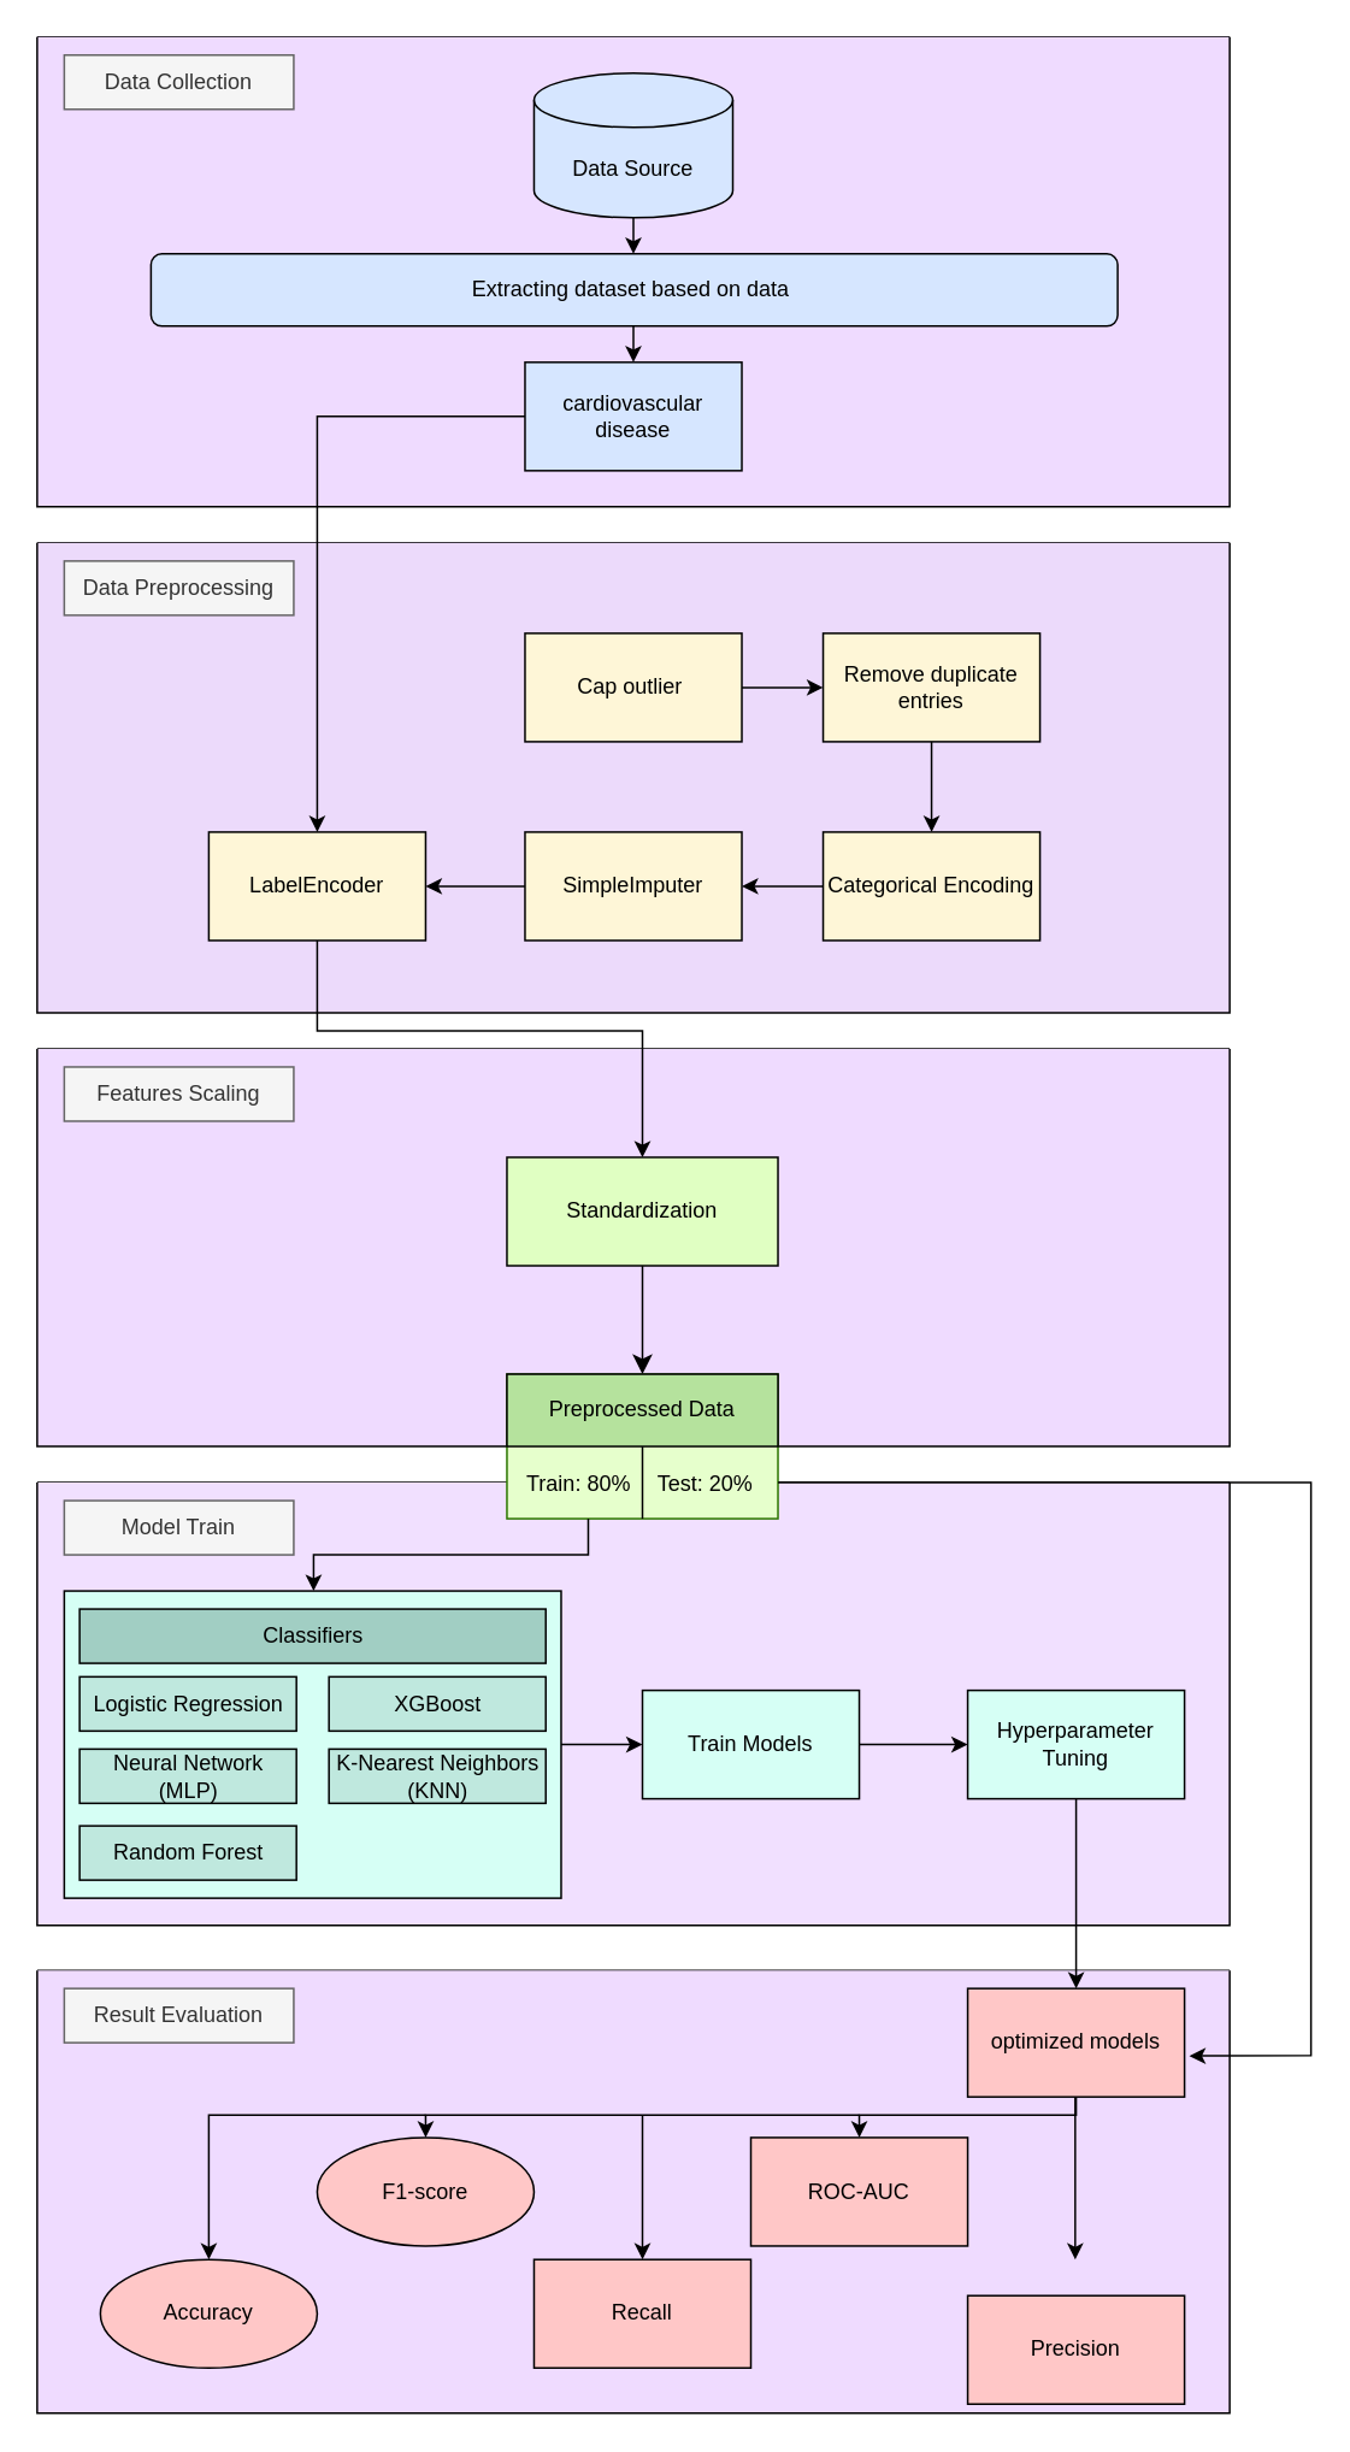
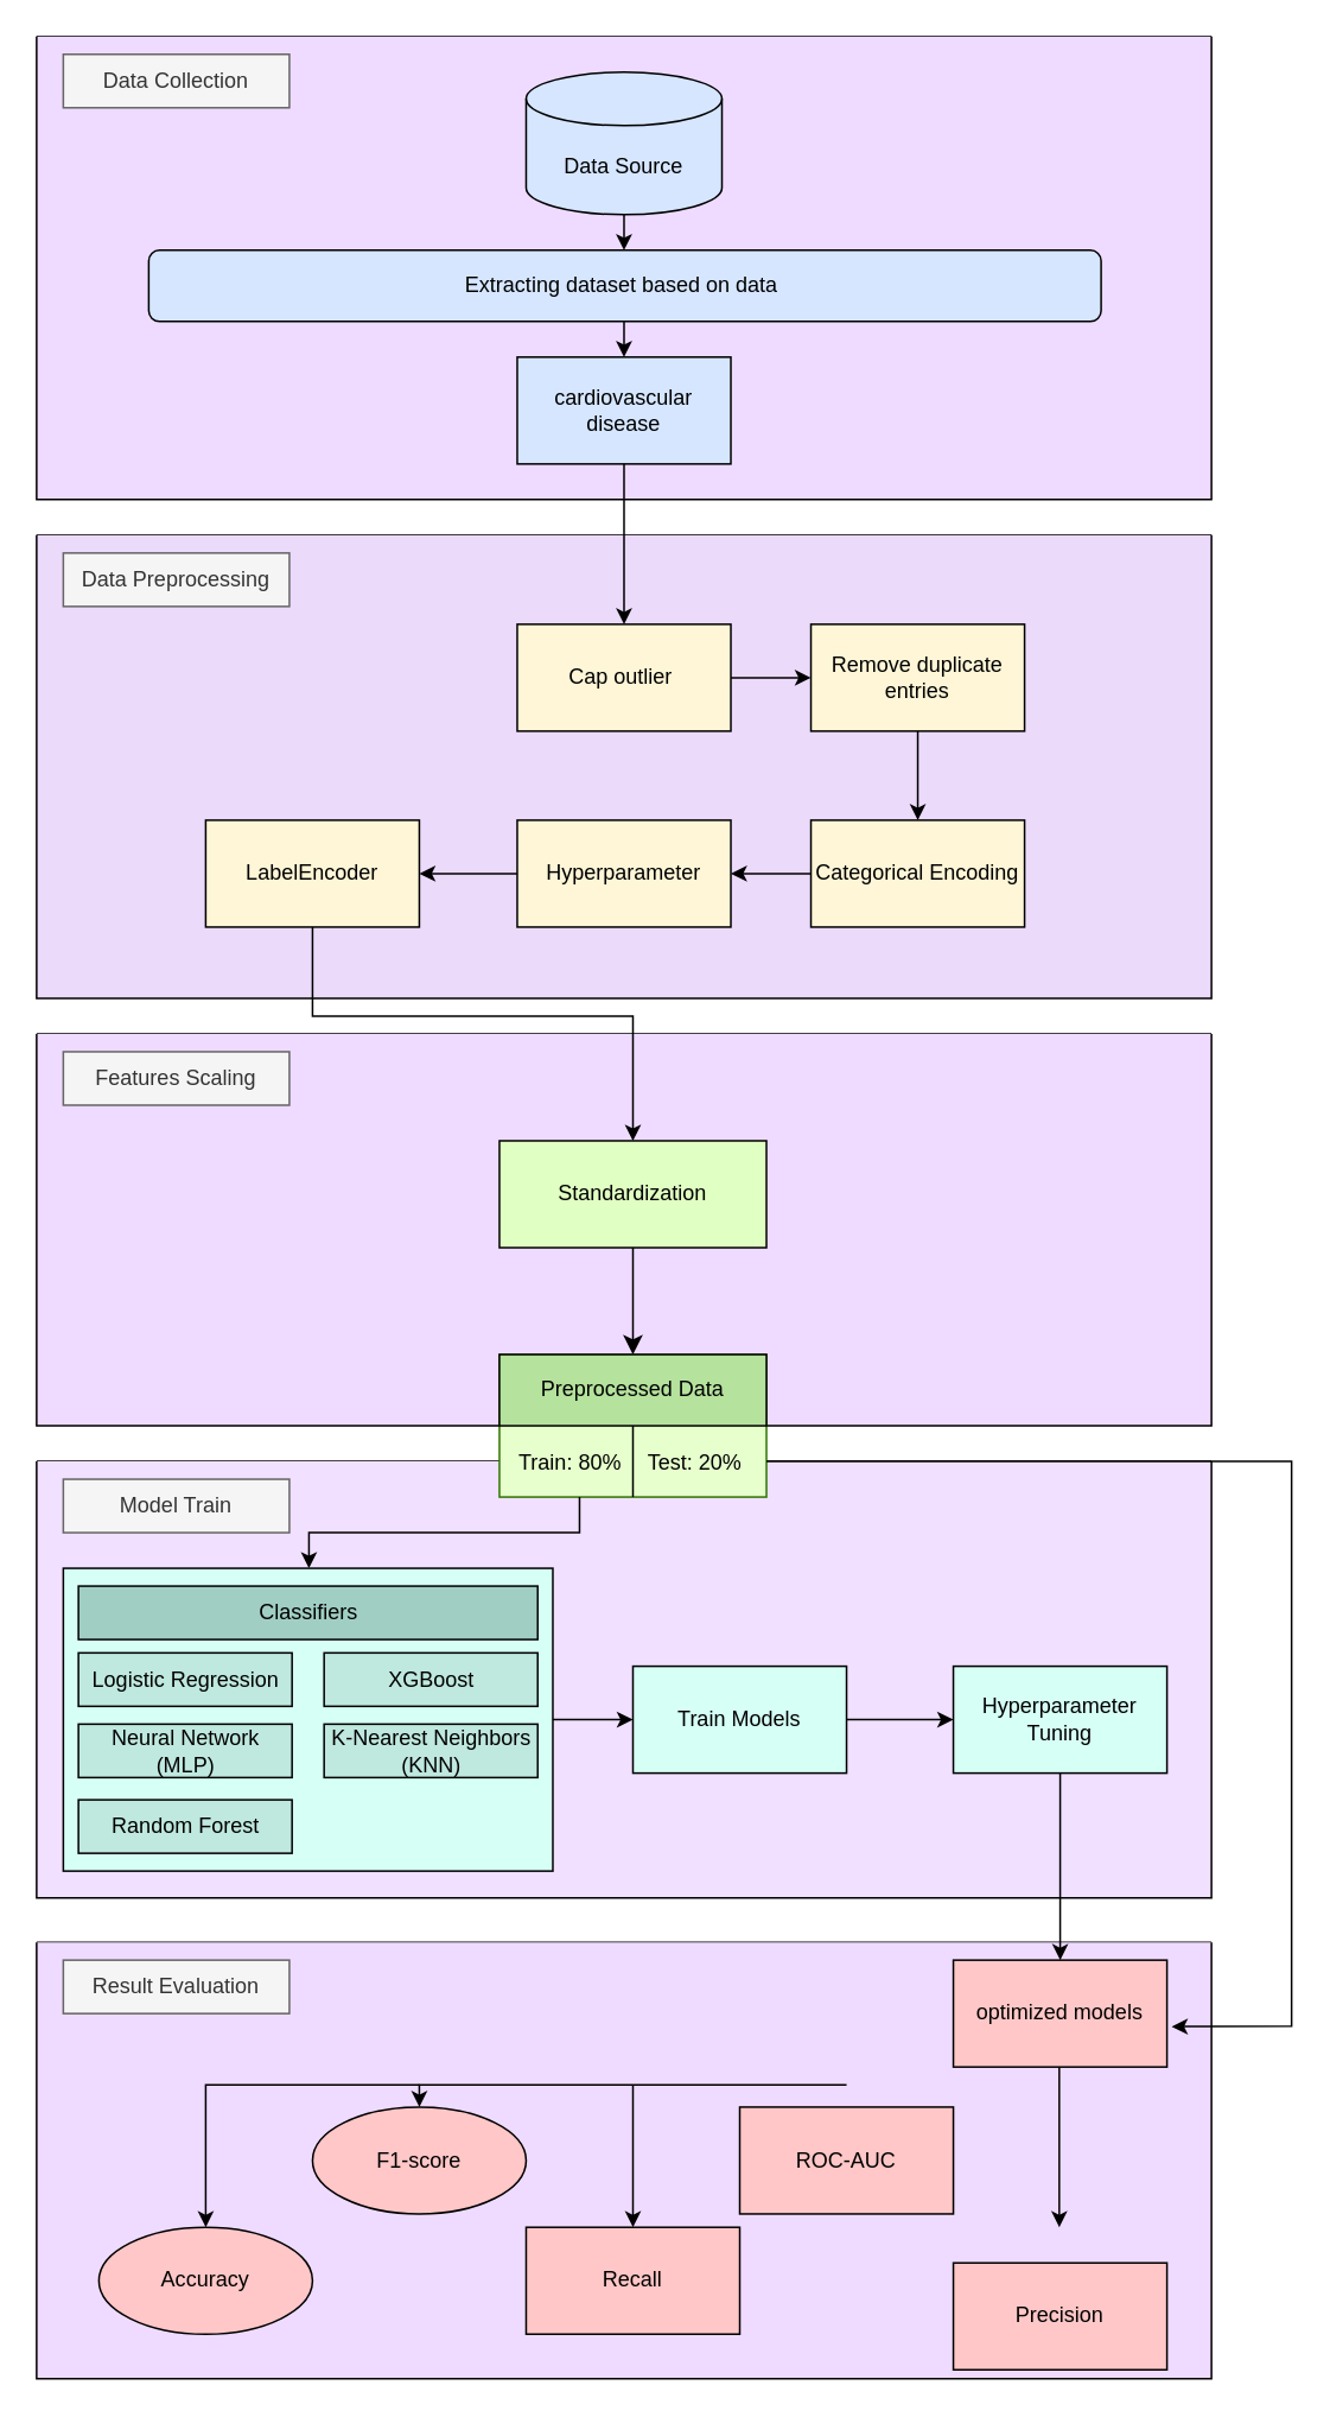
- <mxCell id="33" value="" style="edgeStyle=orthogonalEdgeStyle;rounded=0;orthogonalLoop=1;jettySize=auto;html=1;" parent="1" source="19" target="32" edge="1"><mxGeometry relative="1" as="geometry" /></mxCell>
+ <mxCell id="33" value="" style="edgeStyle=orthogonalEdgeStyle;rounded=0;orthogonalLoop=1;jettySize=auto;html=1;" parent="1" source="19" target="29" edge="1"><mxGeometry relative="1" as="geometry" /></mxCell>
- <mxCell id="26" value="&lt;span data-end=&quot;31&quot; data-start=&quot;14&quot;&gt;SimpleImputer&lt;/span&gt;" style="rounded=0;whiteSpace=wrap;html=1;fillColor=light-dark(#fef6d7, #543300);" parent="22" vertex="1"><mxGeometry x="270" y="160" width="120" height="60" as="geometry" /></mxCell>
+ <mxCell id="26" value="&lt;span data-end=&quot;31&quot; data-start=&quot;14&quot;&gt;Hyperparameter&lt;/span&gt;" style="rounded=0;whiteSpace=wrap;html=1;fillColor=light-dark(#fef6d7, #543300);" parent="22" vertex="1"><mxGeometry x="270" y="160" width="120" height="60" as="geometry" /></mxCell>
- <mxCell id="46" value="" style="edgeStyle=orthogonalEdgeStyle;rounded=0;orthogonalLoop=1;jettySize=auto;html=1;entryX=0.5;entryY=0;entryDx=0;entryDy=0;" parent="43" source="47" target="51" edge="1"><mxGeometry relative="1" as="geometry"><Array as="points"><mxPoint x="575" y="80" /><mxPoint x="455" y="80" /></Array></mxGeometry></mxCell>
